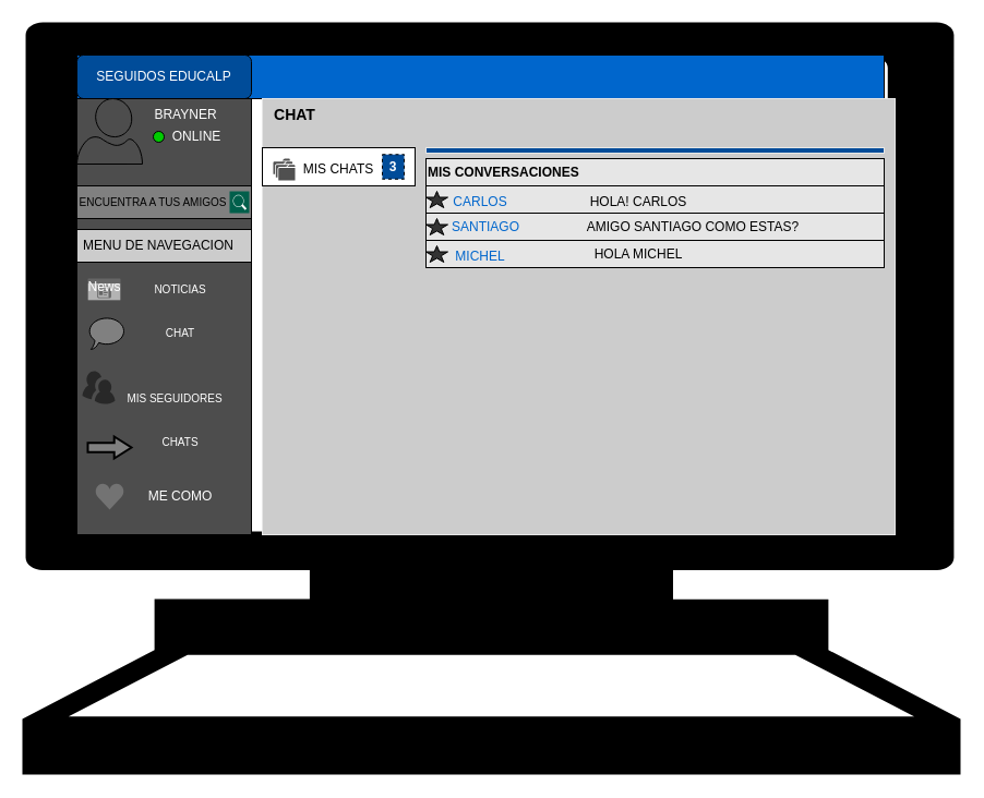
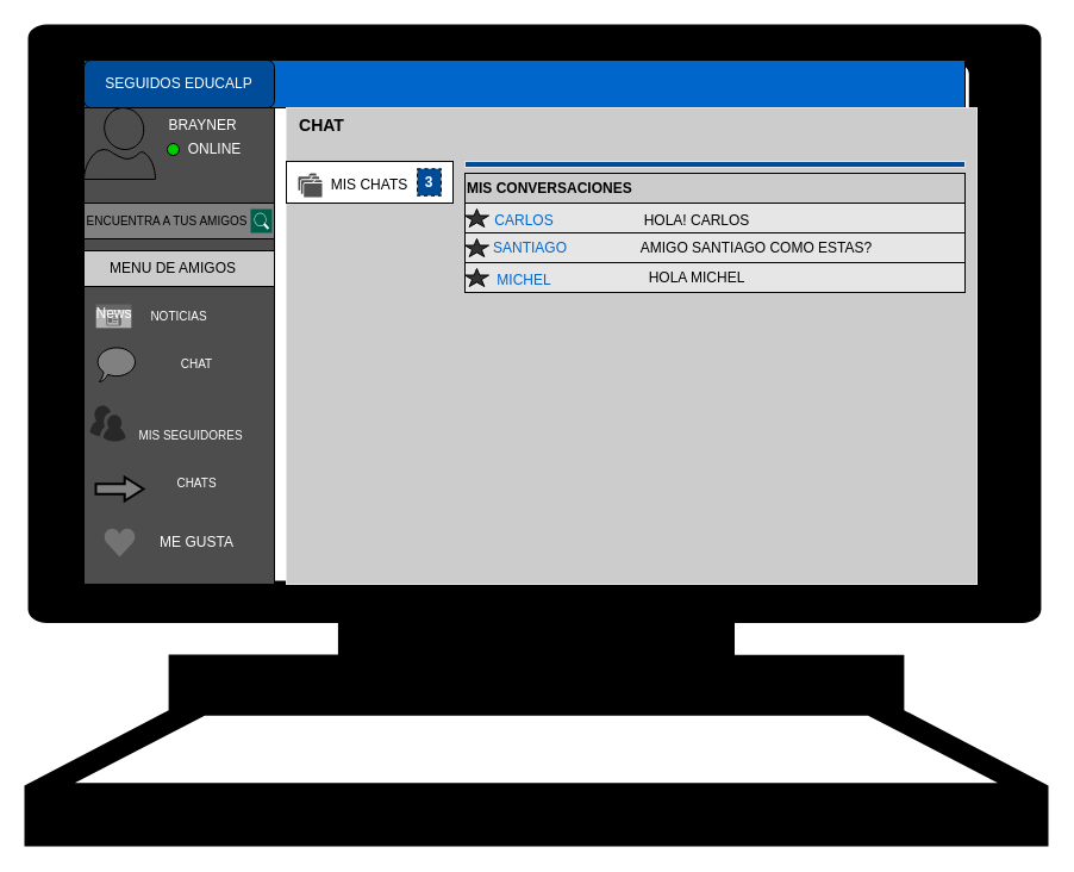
- <mxCell id="32" value="&lt;b&gt;MIS CONVERSACIONES&lt;/b&gt;" style="rounded=0;whiteSpace=wrap;html=1;fillColor=#E6E6E6;align=left;" vertex="1" parent="1"><mxGeometry x="390" y="145" width="420" height="25" as="geometry" /></mxCell>
+ <mxCell id="32" value="&lt;b&gt;MIS CONVERSACIONES&lt;/b&gt;" style="rounded=0;whiteSpace=wrap;html=1;fillColor=#cccccc;align=left;" vertex="1" parent="1"><mxGeometry x="390" y="145" width="420" height="25" as="geometry" /></mxCell>
- <mxCell id="24" value="MENU DE NAVEGACION" style="text;html=1;strokeColor=none;fillColor=none;align=center;verticalAlign=middle;whiteSpace=wrap;rounded=0;fontSize=12;" vertex="1" parent="1"><mxGeometry x="75" y="210" width="140" height="30" as="geometry" /></mxCell>
+ <mxCell id="24" value="MENU DE AMIGOS" style="text;html=1;strokeColor=none;fillColor=none;align=center;verticalAlign=middle;whiteSpace=wrap;rounded=0;fontSize=12;" vertex="1" parent="1"><mxGeometry x="75" y="210" width="140" height="30" as="geometry" /></mxCell>
- <mxCell id="13" value="&lt;font color=&quot;#ffffff&quot;&gt;NOTICIAS&lt;/font&gt;" style="text;html=1;strokeColor=none;fillColor=none;align=center;verticalAlign=middle;whiteSpace=wrap;rounded=0;fontSize=10;" vertex="1" parent="1"><mxGeometry x="135" y="250" width="60" height="30" as="geometry" /></mxCell>
+ <mxCell id="13" value="&lt;font color=&quot;#ffffff&quot;&gt;NOTICIAS&lt;/font&gt;" style="text;html=1;strokeColor=none;fillColor=none;align=center;verticalAlign=middle;whiteSpace=wrap;rounded=0;fontSize=10;" vertex="1" parent="1"><mxGeometry x="120" y="250" width="60" height="30" as="geometry" /></mxCell>
- <mxCell id="17" value="&lt;font style=&quot;font-size: 12px&quot; color=&quot;#ffffff&quot;&gt;ME COMO&lt;/font&gt;" style="text;html=1;strokeColor=none;fillColor=none;align=center;verticalAlign=middle;whiteSpace=wrap;rounded=0;fontSize=10;" vertex="1" parent="1"><mxGeometry x="130" y="440" width="70" height="30" as="geometry" /></mxCell>
+ <mxCell id="17" value="&lt;font style=&quot;font-size: 12px&quot; color=&quot;#ffffff&quot;&gt;ME GUSTA&lt;/font&gt;" style="text;html=1;strokeColor=none;fillColor=none;align=center;verticalAlign=middle;whiteSpace=wrap;rounded=0;fontSize=10;" vertex="1" parent="1"><mxGeometry x="130" y="440" width="70" height="30" as="geometry" /></mxCell>
